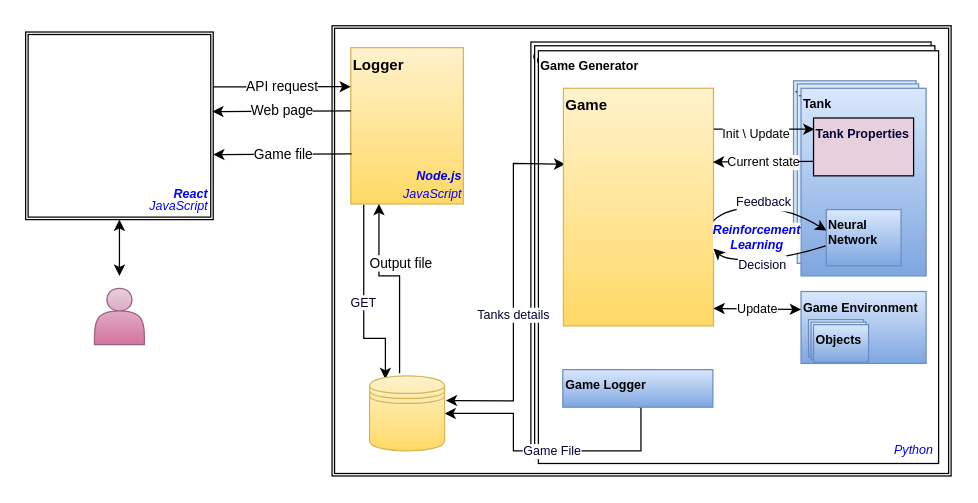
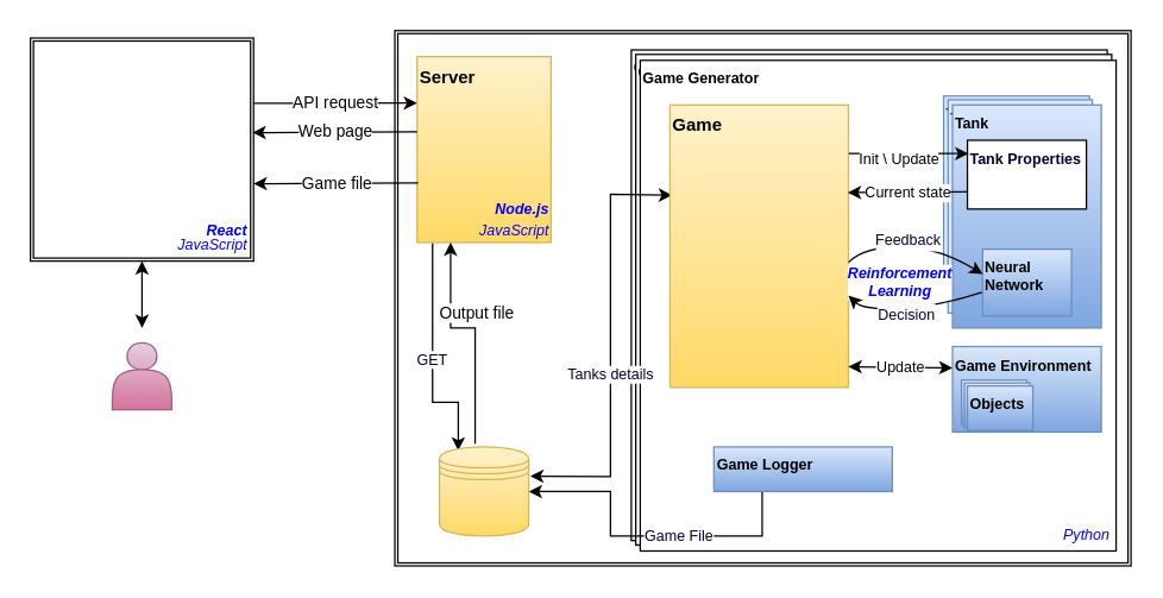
- <mxCell id="7" value="Logger" style="rounded=0;whiteSpace=wrap;html=1;fontStyle=1;align=left;verticalAlign=top;fillColor=#fff2cc;strokeColor=#d6b656;gradientColor=#ffd966;" vertex="1" parent="1"><mxGeometry x="280" y="37.5" width="90" height="125" as="geometry" /></mxCell>
+ <mxCell id="7" value="Server" style="rounded=0;whiteSpace=wrap;html=1;fontStyle=1;align=left;verticalAlign=top;fillColor=#fff2cc;strokeColor=#d6b656;gradientColor=#ffd966;" vertex="1" parent="1"><mxGeometry x="280" y="37.5" width="90" height="125" as="geometry" /></mxCell>
- <mxCell id="29" value="&lt;b style=&quot;font-size: 10px;&quot;&gt;Tank Properties&lt;/b&gt;" style="rounded=0;whiteSpace=wrap;html=1;fontSize=10;fontColor=#000033;verticalAlign=top;align=left;fillColor=#e6d0de;" vertex="1" parent="1"><mxGeometry x="650" y="93.75" width="80" height="46.25" as="geometry" /></mxCell>
+ <mxCell id="29" value="&lt;b style=&quot;font-size: 10px;&quot;&gt;Tank Properties&lt;/b&gt;" style="rounded=0;whiteSpace=wrap;html=1;fontSize=10;fontColor=#000033;verticalAlign=top;align=left;" vertex="1" parent="1"><mxGeometry x="650" y="93.75" width="80" height="46.25" as="geometry" /></mxCell>
- <mxCell id="31" value="Game Logger" style="rounded=0;whiteSpace=wrap;html=1;labelBackgroundColor=none;labelBorderColor=none;fontSize=10;fontStyle=1;align=left;verticalAlign=top;fillColor=#dae8fc;strokeColor=#6c8ebf;gradientColor=#7ea6e0;" vertex="1" parent="1"><mxGeometry x="449.5" y="295" width="120" height="30" as="geometry" /></mxCell>
+ <mxCell id="31" value="Game Logger" style="rounded=0;whiteSpace=wrap;html=1;labelBackgroundColor=none;labelBorderColor=none;fontSize=10;fontStyle=1;align=left;verticalAlign=top;fillColor=#dae8fc;strokeColor=#6c8ebf;gradientColor=#7ea6e0;" vertex="1" parent="1"><mxGeometry x="479.5" y="300" width="120" height="30" as="geometry" /></mxCell>
